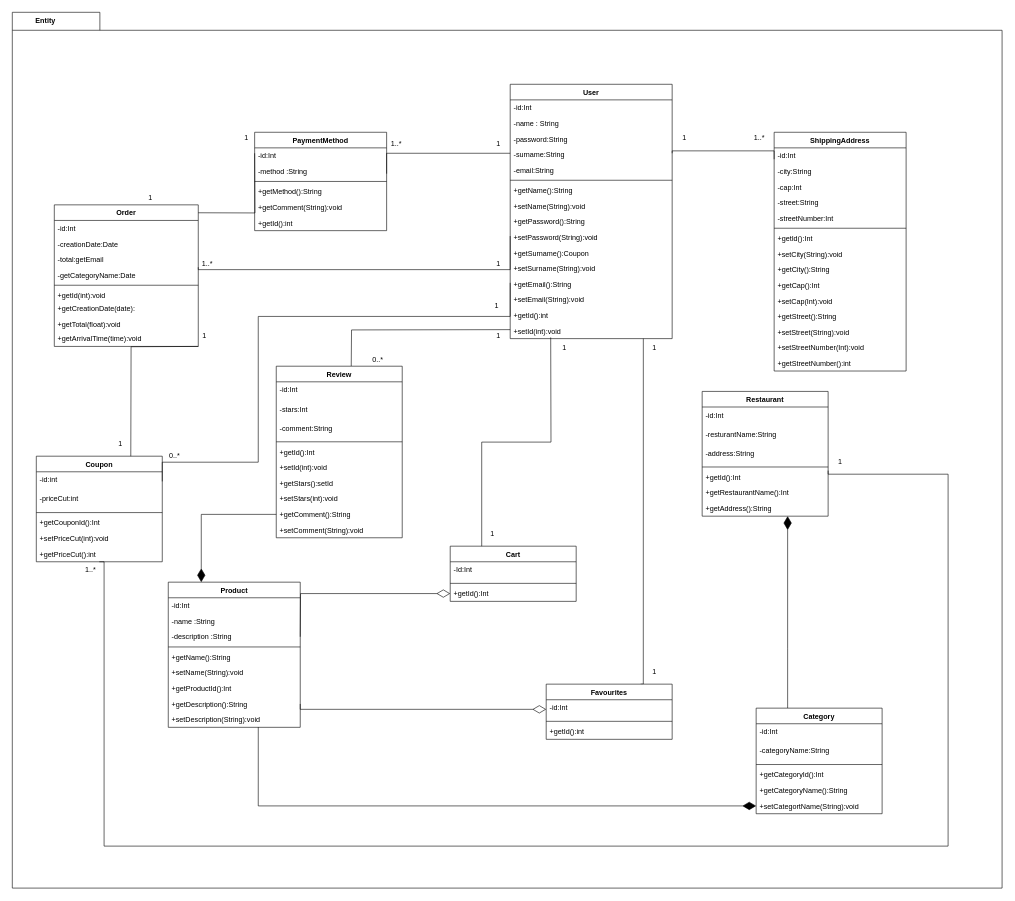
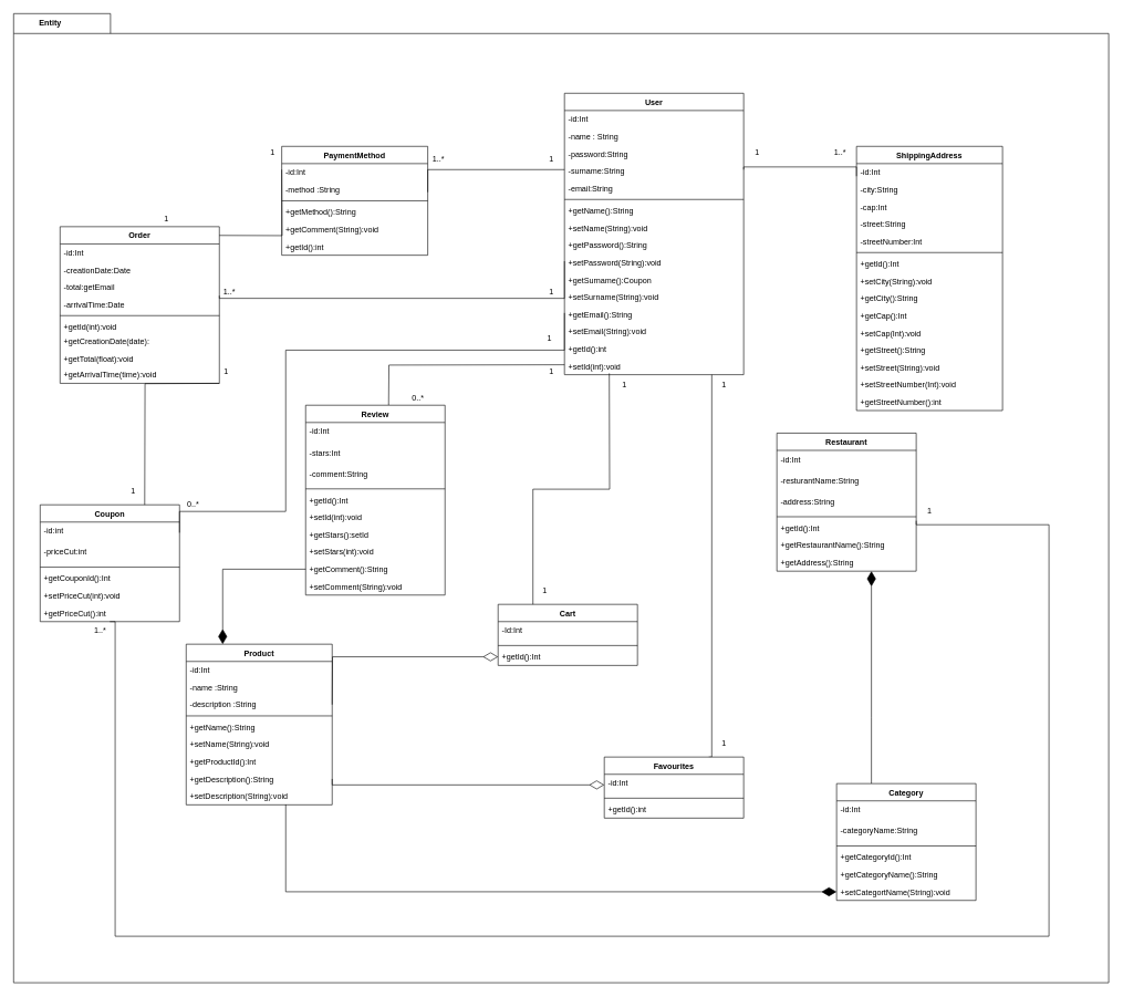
- <mxCell id="117" value="-getCategoryName:Date " style="text;strokeColor=none;fillColor=none;align=left;verticalAlign=top;spacingLeft=4;spacingRight=4;overflow=hidden;rotatable=0;points=[[0,0.5],[1,0.5]];portConstraint=eastwest;" parent="113" vertex="1"><mxGeometry y="104" width="240" height="26" as="geometry" /></mxCell>
+ <mxCell id="117" value="-arrivalTime:Date " style="text;strokeColor=none;fillColor=none;align=left;verticalAlign=top;spacingLeft=4;spacingRight=4;overflow=hidden;rotatable=0;points=[[0,0.5],[1,0.5]];portConstraint=eastwest;" parent="113" vertex="1"><mxGeometry y="104" width="240" height="26" as="geometry" /></mxCell>
- <mxCell id="65" value="+getRestaurantName():Int" style="text;strokeColor=none;fillColor=none;align=left;verticalAlign=top;spacingLeft=4;spacingRight=4;overflow=hidden;rotatable=0;points=[[0,0.5],[1,0.5]];portConstraint=eastwest;" parent="59" vertex="1"><mxGeometry y="156" width="210" height="26" as="geometry" /></mxCell>
+ <mxCell id="65" value="+getRestaurantName():String" style="text;strokeColor=none;fillColor=none;align=left;verticalAlign=top;spacingLeft=4;spacingRight=4;overflow=hidden;rotatable=0;points=[[0,0.5],[1,0.5]];portConstraint=eastwest;" parent="59" vertex="1"><mxGeometry y="156" width="210" height="26" as="geometry" /></mxCell>
